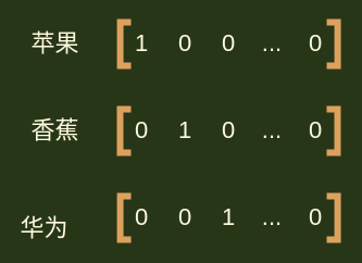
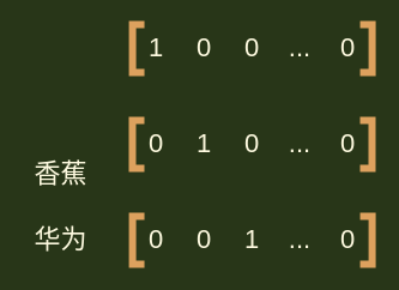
- <mxCell id="29" value="苹果" style="text;html=1;align=center;verticalAlign=middle;resizable=0;points=[];autosize=1;strokeColor=none;fillColor=none;fontColor=#FEFAE0;fontSize=22;" parent="1" vertex="1"><mxGeometry x="20" y="25" width="60" height="30" as="geometry" /></mxCell>
- <mxCell id="30" value="香蕉" style="text;html=1;align=center;verticalAlign=middle;resizable=0;points=[];autosize=1;strokeColor=none;fillColor=none;fontColor=#FEFAE0;fontSize=22;" parent="1" vertex="1"><mxGeometry x="20" y="105" width="60" height="30" as="geometry" /></mxCell>
+ <mxCell id="30" value="香蕉" style="text;html=1;align=center;verticalAlign=middle;resizable=0;points=[];autosize=1;strokeColor=none;fillColor=none;fontColor=#FEFAE0;fontSize=22;" parent="1" vertex="1"><mxGeometry x="20" y="130" width="60" height="30" as="geometry" /></mxCell>
- <mxCell id="31" value="华为" style="text;html=1;align=center;verticalAlign=middle;resizable=0;points=[];autosize=1;strokeColor=none;fillColor=none;fontColor=#FEFAE0;fontSize=22;" parent="1" vertex="1"><mxGeometry x="10" y="195" width="60" height="30" as="geometry" /></mxCell>
+ <mxCell id="31" value="华为" style="text;html=1;align=center;verticalAlign=middle;resizable=0;points=[];autosize=1;strokeColor=none;fillColor=none;fontColor=#FEFAE0;fontSize=22;" parent="1" vertex="1"><mxGeometry x="20" y="185" width="60" height="30" as="geometry" /></mxCell>
